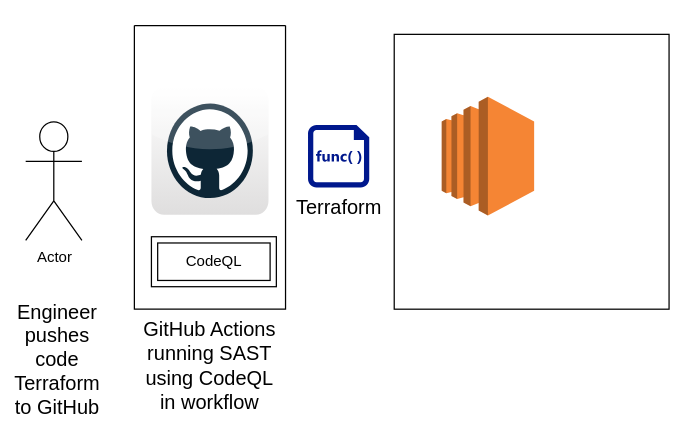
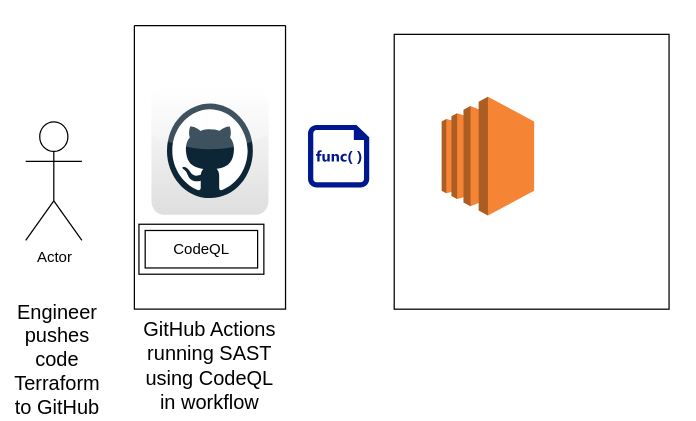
- <mxCell id="10" value="Terraform" style="text;html=1;align=center;verticalAlign=middle;whiteSpace=wrap;rounded=0;fontSize=16;" vertex="1" parent="1"><mxGeometry x="241" y="150" width="60" height="30" as="geometry" /></mxCell>
- <mxCell id="5" value="CodeQL" style="shape=ext;margin=3;double=1;whiteSpace=wrap;html=1;align=center;" vertex="1" parent="3"><mxGeometry x="13.65" y="169" width="100" height="40" as="geometry" /></mxCell>
+ <mxCell id="5" value="CodeQL" style="shape=ext;margin=3;double=1;whiteSpace=wrap;html=1;align=center;" vertex="1" parent="3"><mxGeometry x="3.65" y="159" width="100" height="40" as="geometry" /></mxCell>
